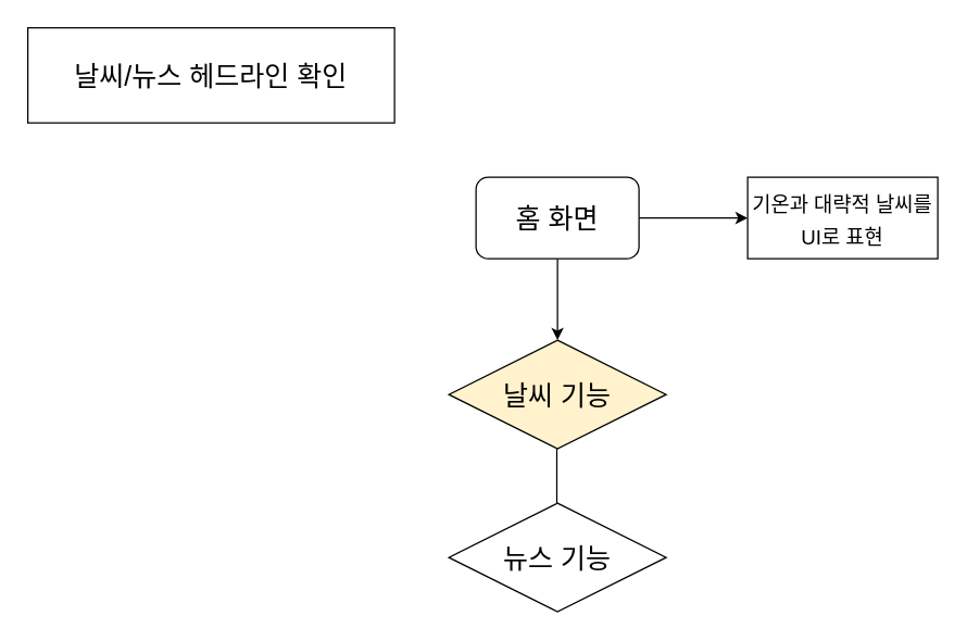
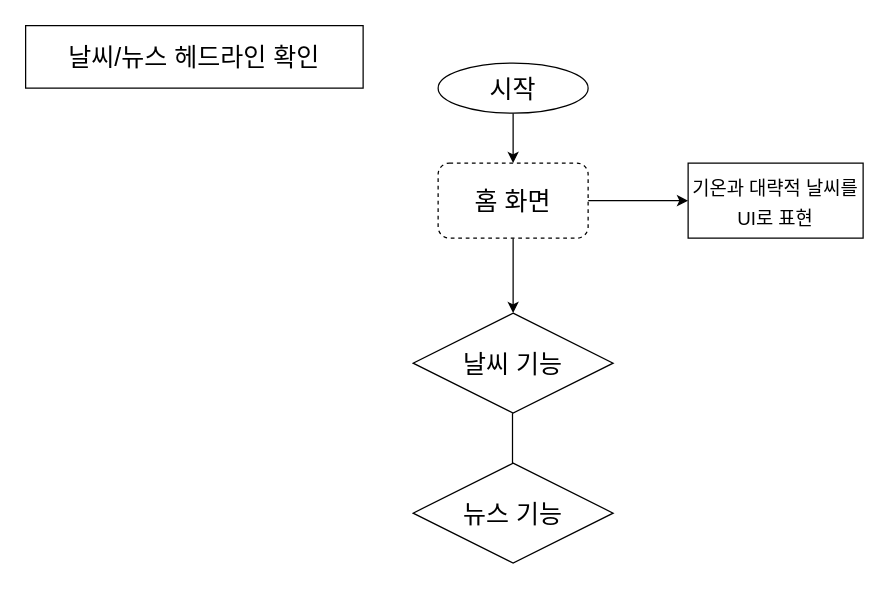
- <mxCell id="7" value="&lt;font style=&quot;font-size: 20px&quot;&gt;날씨/뉴스 헤드라인 확인&lt;/font&gt;" style="rounded=0;whiteSpace=wrap;html=1;" vertex="1" parent="1"><mxGeometry x="20" y="20" width="270" height="70" as="geometry" /></mxCell>
+ <mxCell id="7" value="&lt;font style=&quot;font-size: 20px&quot;&gt;날씨/뉴스 헤드라인 확인&lt;/font&gt;" style="rounded=0;whiteSpace=wrap;html=1;" vertex="1" parent="1"><mxGeometry x="20" y="20" width="270" height="50" as="geometry" /></mxCell>
+ <mxCell id="3" value="&lt;font style=&quot;font-size: 20px&quot;&gt;시작&lt;/font&gt;" style="ellipse;whiteSpace=wrap;html=1;" vertex="1" parent="1"><mxGeometry x="350" y="50" width="120" height="40" as="geometry" /></mxCell>
+ <mxCell id="2" value="" style="edgeStyle=orthogonalEdgeStyle;rounded=0;orthogonalLoop=1;jettySize=auto;html=1;" edge="1" parent="1" source="3" target="6"><mxGeometry relative="1" as="geometry" /></mxCell>
- <mxCell id="6" value="&lt;font style=&quot;font-size: 20px&quot;&gt;홈 화면&lt;/font&gt;" style="rounded=1;whiteSpace=wrap;html=1;" vertex="1" parent="1"><mxGeometry x="350" y="130" width="120" height="60" as="geometry" /></mxCell>
+ <mxCell id="6" value="&lt;font style=&quot;font-size: 20px&quot;&gt;홈 화면&lt;/font&gt;" style="rounded=1;whiteSpace=wrap;html=1;dashed=1;" vertex="1" parent="1"><mxGeometry x="350" y="130" width="120" height="60" as="geometry" /></mxCell>
- <mxCell id="8" value="&lt;font style=&quot;font-size: 20px&quot;&gt;날씨 기능&lt;/font&gt;" style="rhombus;whiteSpace=wrap;html=1;fillColor=#fff2cc;" vertex="1" parent="1"><mxGeometry x="330" y="250" width="160" height="80" as="geometry" /></mxCell>
+ <mxCell id="8" value="&lt;font style=&quot;font-size: 20px&quot;&gt;날씨 기능&lt;/font&gt;" style="rhombus;whiteSpace=wrap;html=1;" vertex="1" parent="1"><mxGeometry x="330" y="250" width="160" height="80" as="geometry" /></mxCell>
